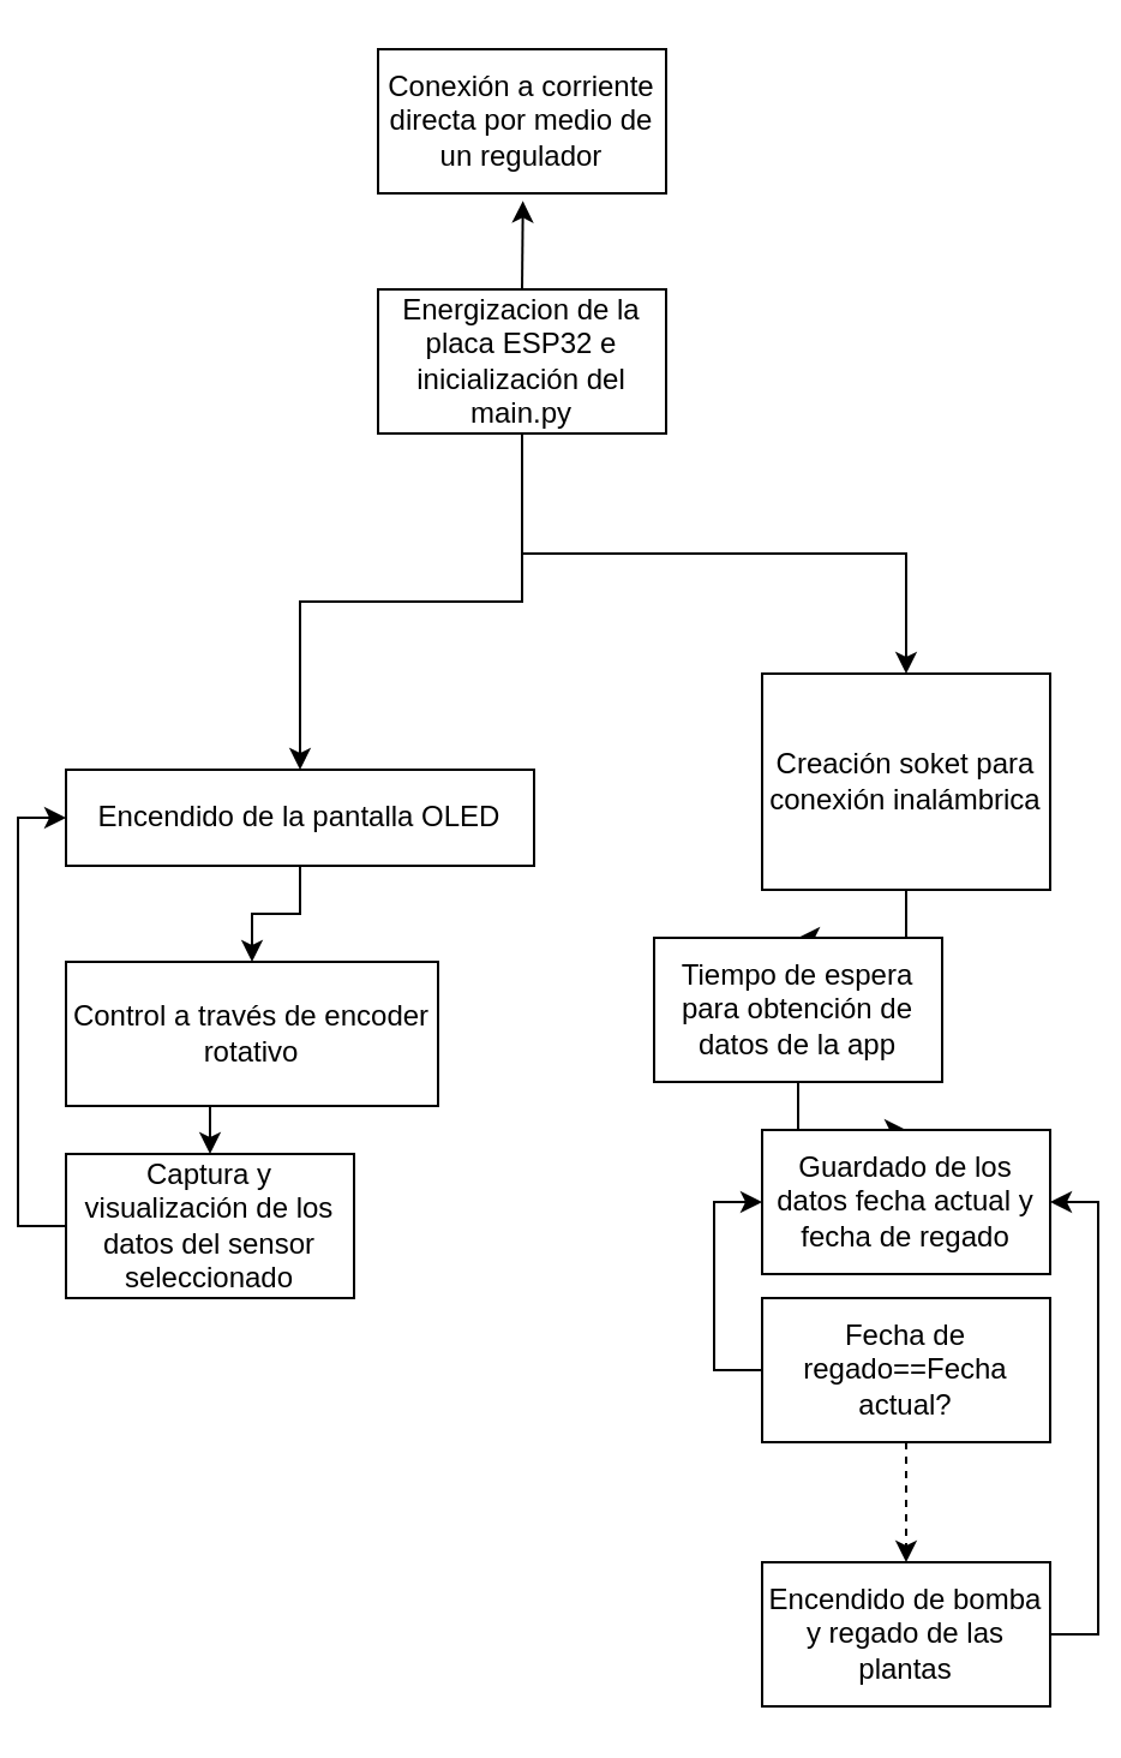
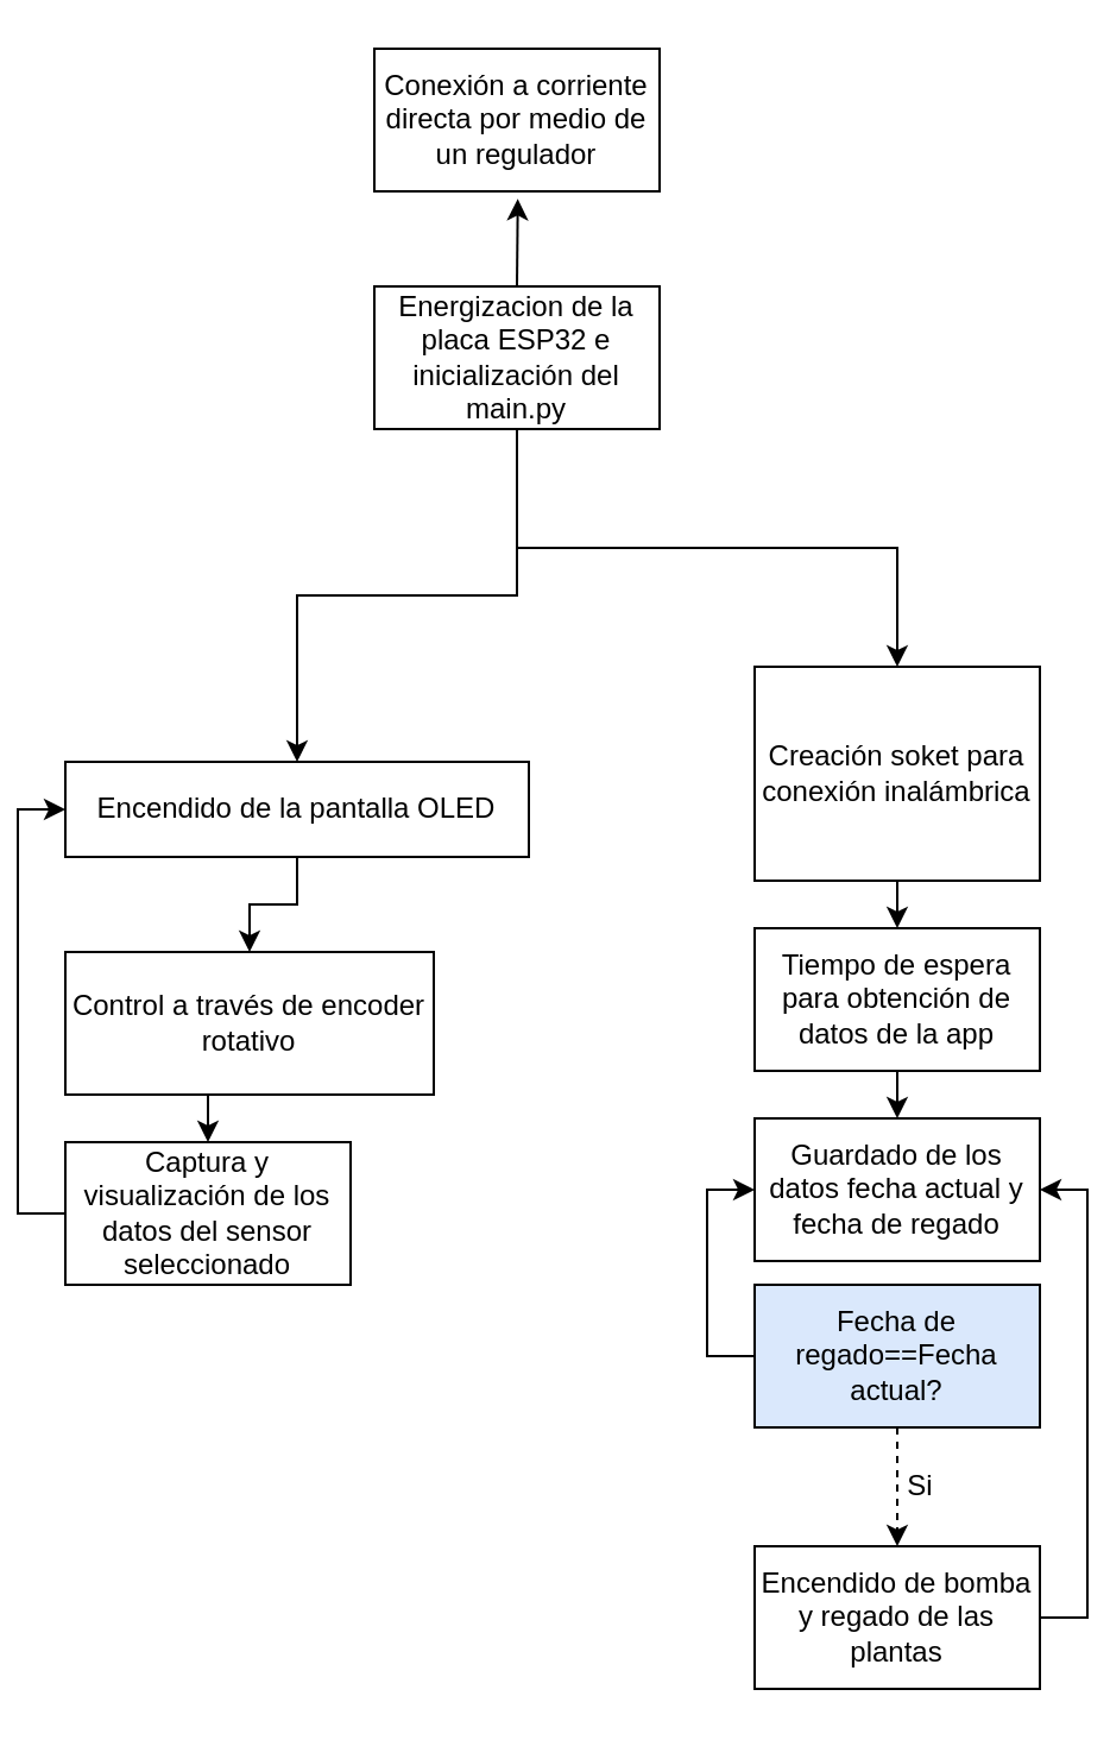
- <mxCell id="16" value="Tiempo de espera para obtención de datos de la app" style="rounded=0;whiteSpace=wrap;html=1;" vertex="1" parent="1"><mxGeometry x="265" y="390" width="120" height="60" as="geometry" /></mxCell>
+ <mxCell id="16" value="Tiempo de espera para obtención de datos de la app" style="rounded=0;whiteSpace=wrap;html=1;" vertex="1" parent="1"><mxGeometry x="310" y="390" width="120" height="60" as="geometry" /></mxCell>
- <mxCell id="20" value="Fecha de regado==Fecha actual?" style="rounded=0;whiteSpace=wrap;html=1;" vertex="1" parent="1"><mxGeometry x="310" y="540" width="120" height="60" as="geometry" /></mxCell>
+ <mxCell id="20" value="Fecha de regado==Fecha actual?" style="rounded=0;whiteSpace=wrap;html=1;fillColor=#dae8fc;" vertex="1" parent="1"><mxGeometry x="310" y="540" width="120" height="60" as="geometry" /></mxCell>
+ <mxCell id="23" value="Si" style="text;html=1;align=center;verticalAlign=middle;whiteSpace=wrap;rounded=0;" vertex="1" parent="1"><mxGeometry x="350" y="610" width="60" height="30" as="geometry" /></mxCell>
